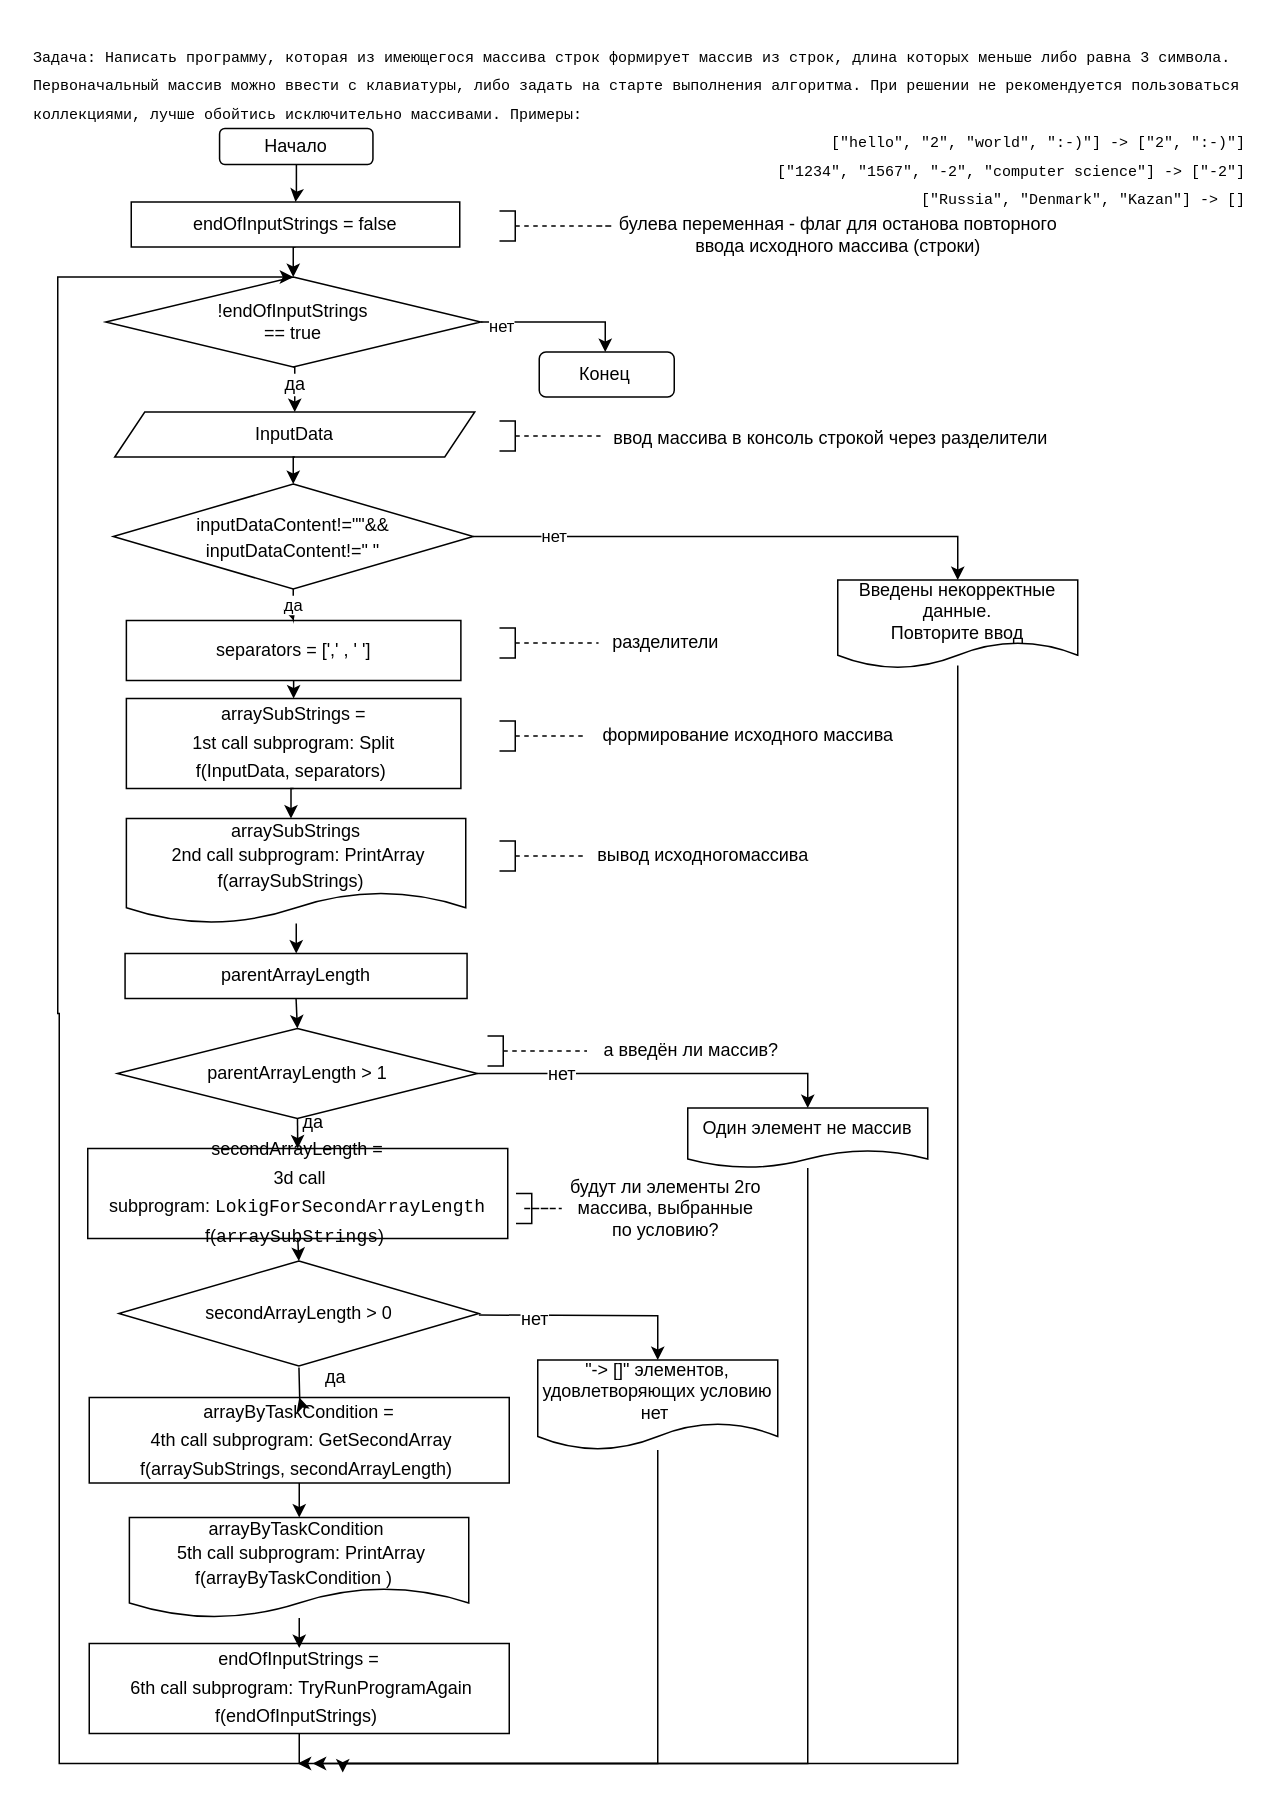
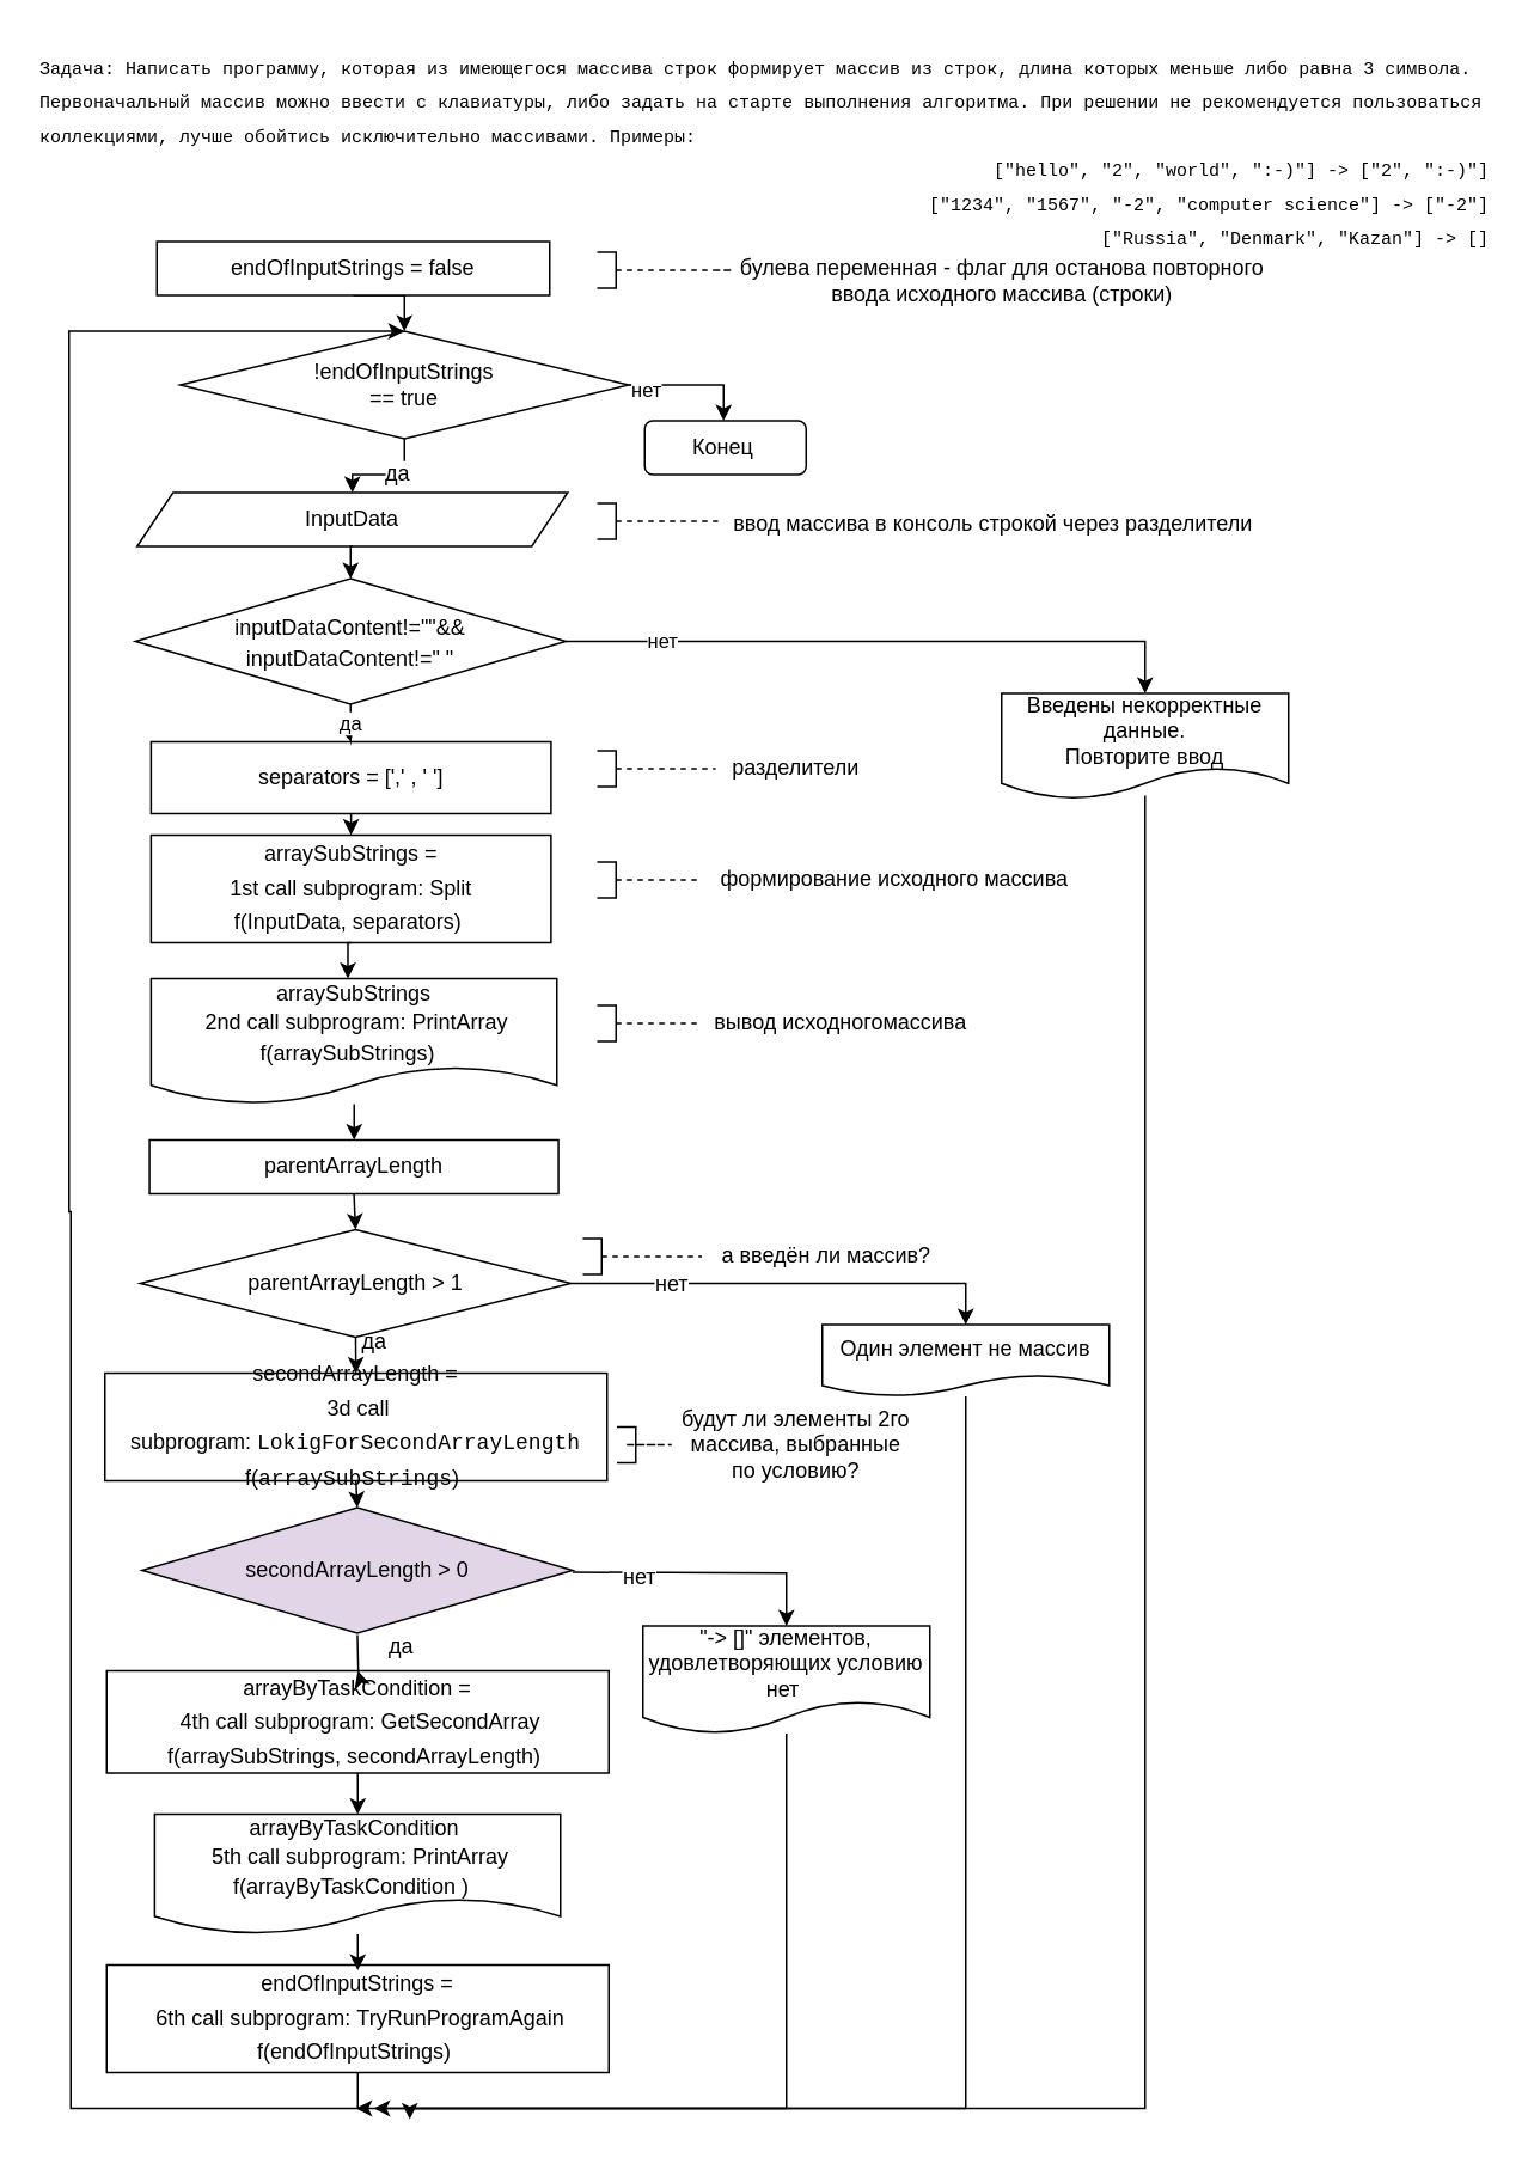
- <mxCell id="25" value="Начало" style="rounded=1;whiteSpace=wrap;html=1;" vertex="1" parent="1"><mxGeometry x="145.88" y="85" width="102.25" height="24" as="geometry" /></mxCell>
- <mxCell id="24" style="edgeStyle=orthogonalEdgeStyle;rounded=0;orthogonalLoop=1;jettySize=auto;html=1;fontFamily=Helvetica;fontSize=12;fontColor=#000000;entryX=0.5;entryY=0;entryDx=0;entryDy=0;" edge="1" parent="1" source="25" target="23"><mxGeometry relative="1" as="geometry"><mxPoint x="195.005" y="115" as="targetPoint" /></mxGeometry></mxCell>
- <mxCell id="10" value="&lt;span style=&quot;&quot;&gt;!endOfInputStrings&lt;br&gt;== true&lt;br&gt;&lt;/span&gt;" style="rhombus;whiteSpace=wrap;html=1;fillColor=none;fontFamily=Helvetica;" parent="1" vertex="1"><mxGeometry x="70" y="184" width="250" height="60" as="geometry" /></mxCell>
+ <mxCell id="10" value="&lt;span style=&quot;&quot;&gt;!endOfInputStrings&lt;br&gt;== true&lt;br&gt;&lt;/span&gt;" style="rhombus;whiteSpace=wrap;html=1;fillColor=none;fontFamily=Helvetica;" parent="1" vertex="1"><mxGeometry x="100" y="184" width="250" height="60" as="geometry" /></mxCell>
- <mxCell id="45" value="&lt;div style=&quot;line-height: 19px;&quot;&gt;secondArrayLength &amp;gt; 0&lt;br&gt;&lt;/div&gt;" style="rhombus;whiteSpace=wrap;html=1;fontFamily=Helvetica;" vertex="1" parent="1"><mxGeometry x="78.75" y="840" width="240" height="70" as="geometry" /></mxCell>
+ <mxCell id="45" value="&lt;div style=&quot;line-height: 19px;&quot;&gt;secondArrayLength &amp;gt; 0&lt;br&gt;&lt;/div&gt;" style="rhombus;whiteSpace=wrap;html=1;fontFamily=Helvetica;fillColor=#e1d5e7;" vertex="1" parent="1"><mxGeometry x="78.75" y="840" width="240" height="70" as="geometry" /></mxCell>
